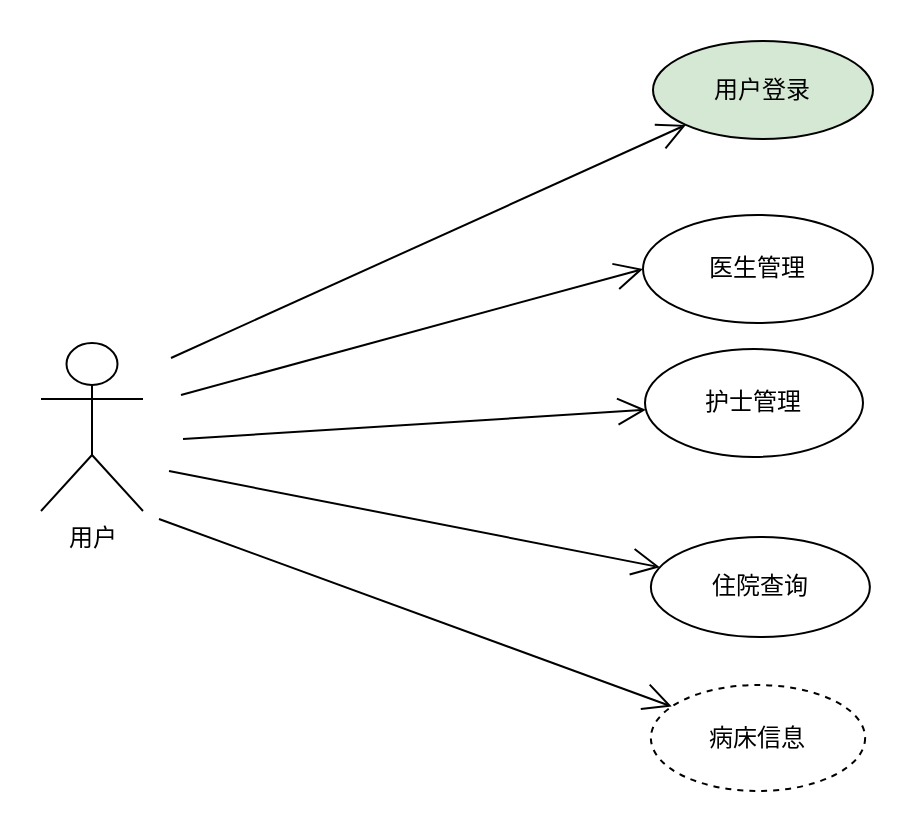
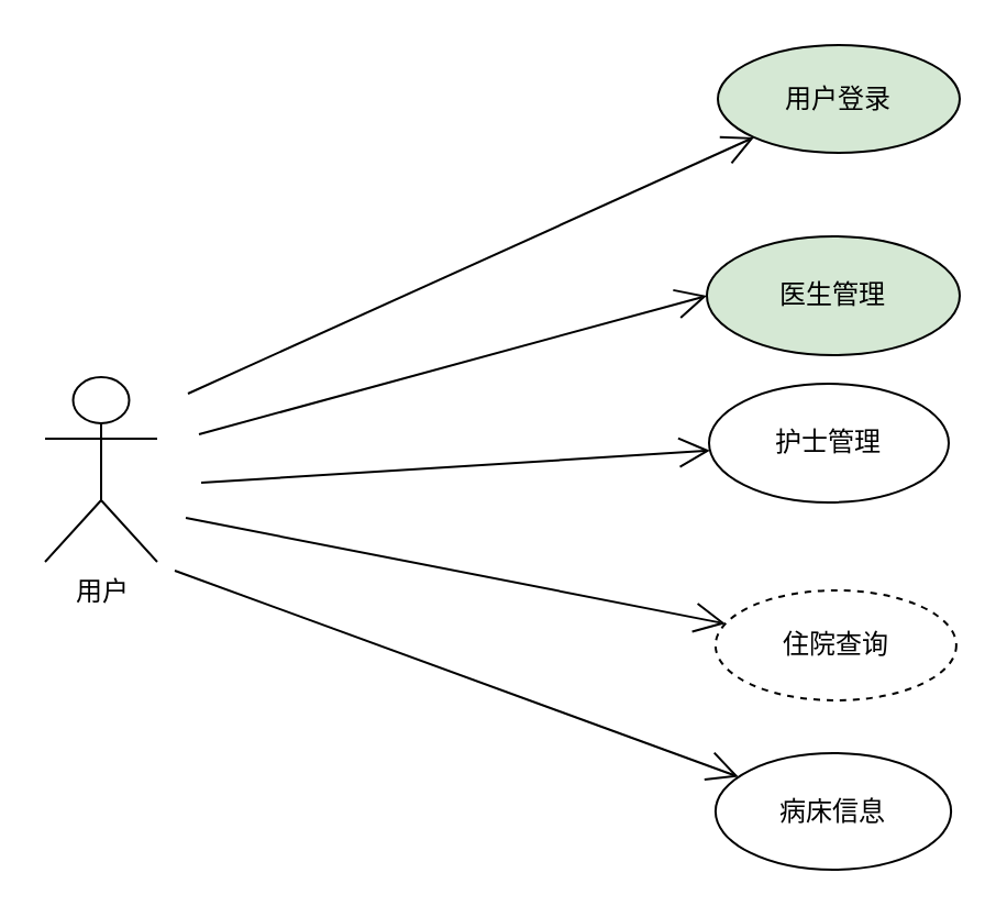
- <mxCell id="6" value="医生管理" style="ellipse;whiteSpace=wrap;html=1;" vertex="1" parent="1"><mxGeometry x="321" y="107" width="115" height="54" as="geometry" /></mxCell>
+ <mxCell id="6" value="医生管理" style="ellipse;whiteSpace=wrap;html=1;fillColor=#d5e8d4;" vertex="1" parent="1"><mxGeometry x="321" y="107" width="115" height="54" as="geometry" /></mxCell>
- <mxCell id="10" value="住院查询" style="ellipse;whiteSpace=wrap;html=1;" vertex="1" parent="1"><mxGeometry x="324.94" y="268" width="109.5" height="50" as="geometry" /></mxCell>
+ <mxCell id="10" value="住院查询" style="ellipse;whiteSpace=wrap;html=1;dashed=1;" vertex="1" parent="1"><mxGeometry x="324.94" y="268" width="109.5" height="50" as="geometry" /></mxCell>
- <mxCell id="12" value="病床信息" style="ellipse;whiteSpace=wrap;html=1;dashed=1;" vertex="1" parent="1"><mxGeometry x="324.94" y="342" width="107.12" height="53" as="geometry" /></mxCell>
+ <mxCell id="12" value="病床信息" style="ellipse;whiteSpace=wrap;html=1;" vertex="1" parent="1"><mxGeometry x="324.94" y="342" width="107.12" height="53" as="geometry" /></mxCell>
